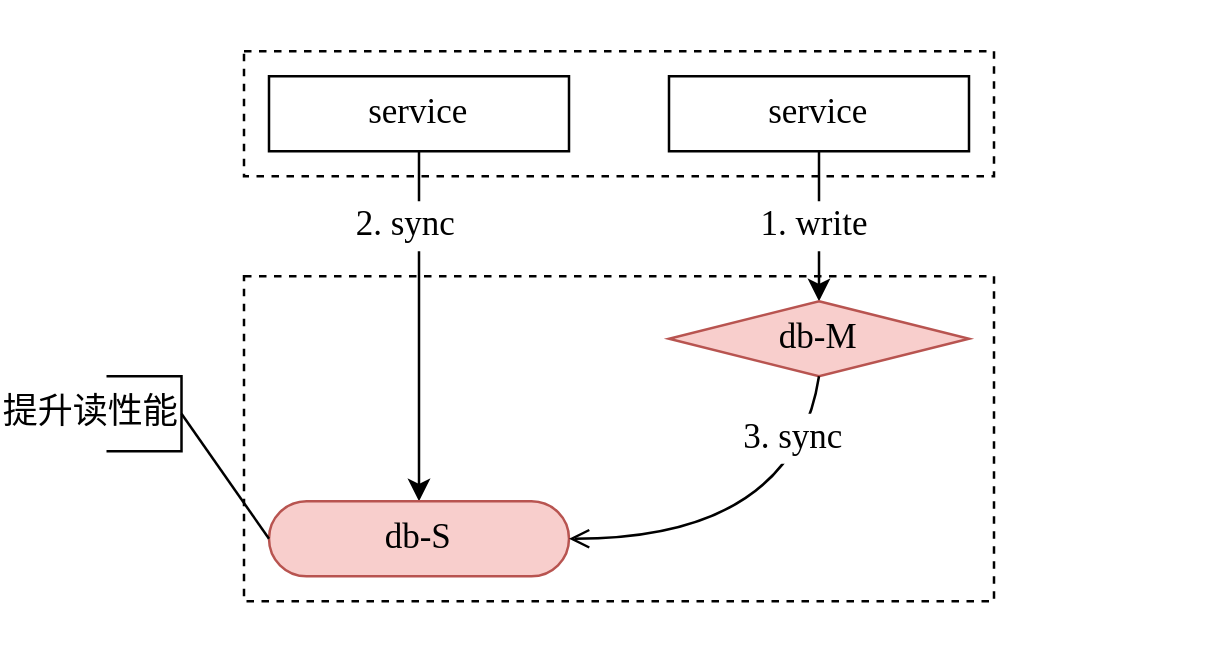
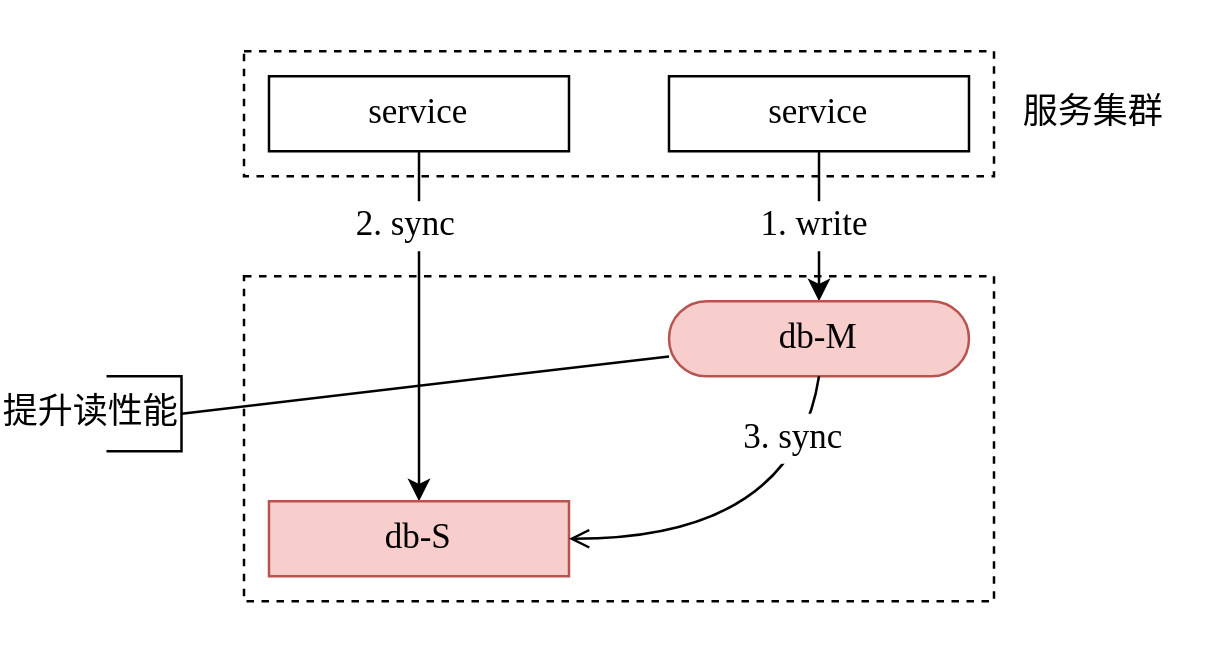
+ <mxCell id="14" value="服务集群" style="text;html=1;strokeColor=none;fillColor=none;align=center;verticalAlign=middle;whiteSpace=wrap;rounded=0;dashed=1;fontFamily=Verdana;fontSize=14;" vertex="1" parent="1"><mxGeometry x="385" y="35" width="60" height="20" as="geometry" /></mxCell>
- <mxCell id="9" value="db-M" style="rhombus;whiteSpace=wrap;html=1;fontSize=14;arcSize=50;fontFamily=Verdana;fillColor=#f8cecc;strokeColor=#b85450;" vertex="1" parent="1"><mxGeometry x="245" y="120" width="120" height="30" as="geometry" /></mxCell>
+ <mxCell id="9" value="db-M" style="rounded=1;whiteSpace=wrap;html=1;fontSize=14;arcSize=50;fontFamily=Verdana;fillColor=#f8cecc;strokeColor=#b85450;" vertex="1" parent="1"><mxGeometry x="245" y="120" width="120" height="30" as="geometry" /></mxCell>
- <mxCell id="16" value="" style="endArrow=none;html=1;fontFamily=Verdana;fontSize=14;exitX=0;exitY=0.5;exitDx=0;exitDy=0;exitPerimeter=0;entryX=0;entryY=0.5;entryDx=0;entryDy=0;" edge="1" parent="1" source="15" target="8"><mxGeometry width="50" height="50" relative="1" as="geometry"><mxPoint x="275" y="240" as="sourcePoint" /><mxPoint x="325" y="190" as="targetPoint" /></mxGeometry></mxCell>
+ <mxCell id="16" value="" style="endArrow=none;html=1;fontFamily=Verdana;fontSize=14;exitX=0;exitY=0.5;exitDx=0;exitDy=0;exitPerimeter=0;" edge="1" parent="1" source="15" target="9"><mxGeometry width="50" height="50" relative="1" as="geometry"><mxPoint x="275" y="240" as="sourcePoint" /><mxPoint x="325" y="190" as="targetPoint" /></mxGeometry></mxCell>
- <mxCell id="8" value="db-S" style="rounded=1;whiteSpace=wrap;html=1;fontSize=14;arcSize=50;fontFamily=Verdana;fillColor=#f8cecc;strokeColor=#b85450;" vertex="1" parent="1"><mxGeometry x="85" y="200" width="120" height="30" as="geometry" /></mxCell>
+ <mxCell id="8" value="db-S" style="whiteSpace=wrap;html=1;fontSize=14;arcSize=50;fontFamily=Verdana;fillColor=#f8cecc;strokeColor=#b85450;rounded=0;" vertex="1" parent="1"><mxGeometry x="85" y="200" width="120" height="30" as="geometry" /></mxCell>
